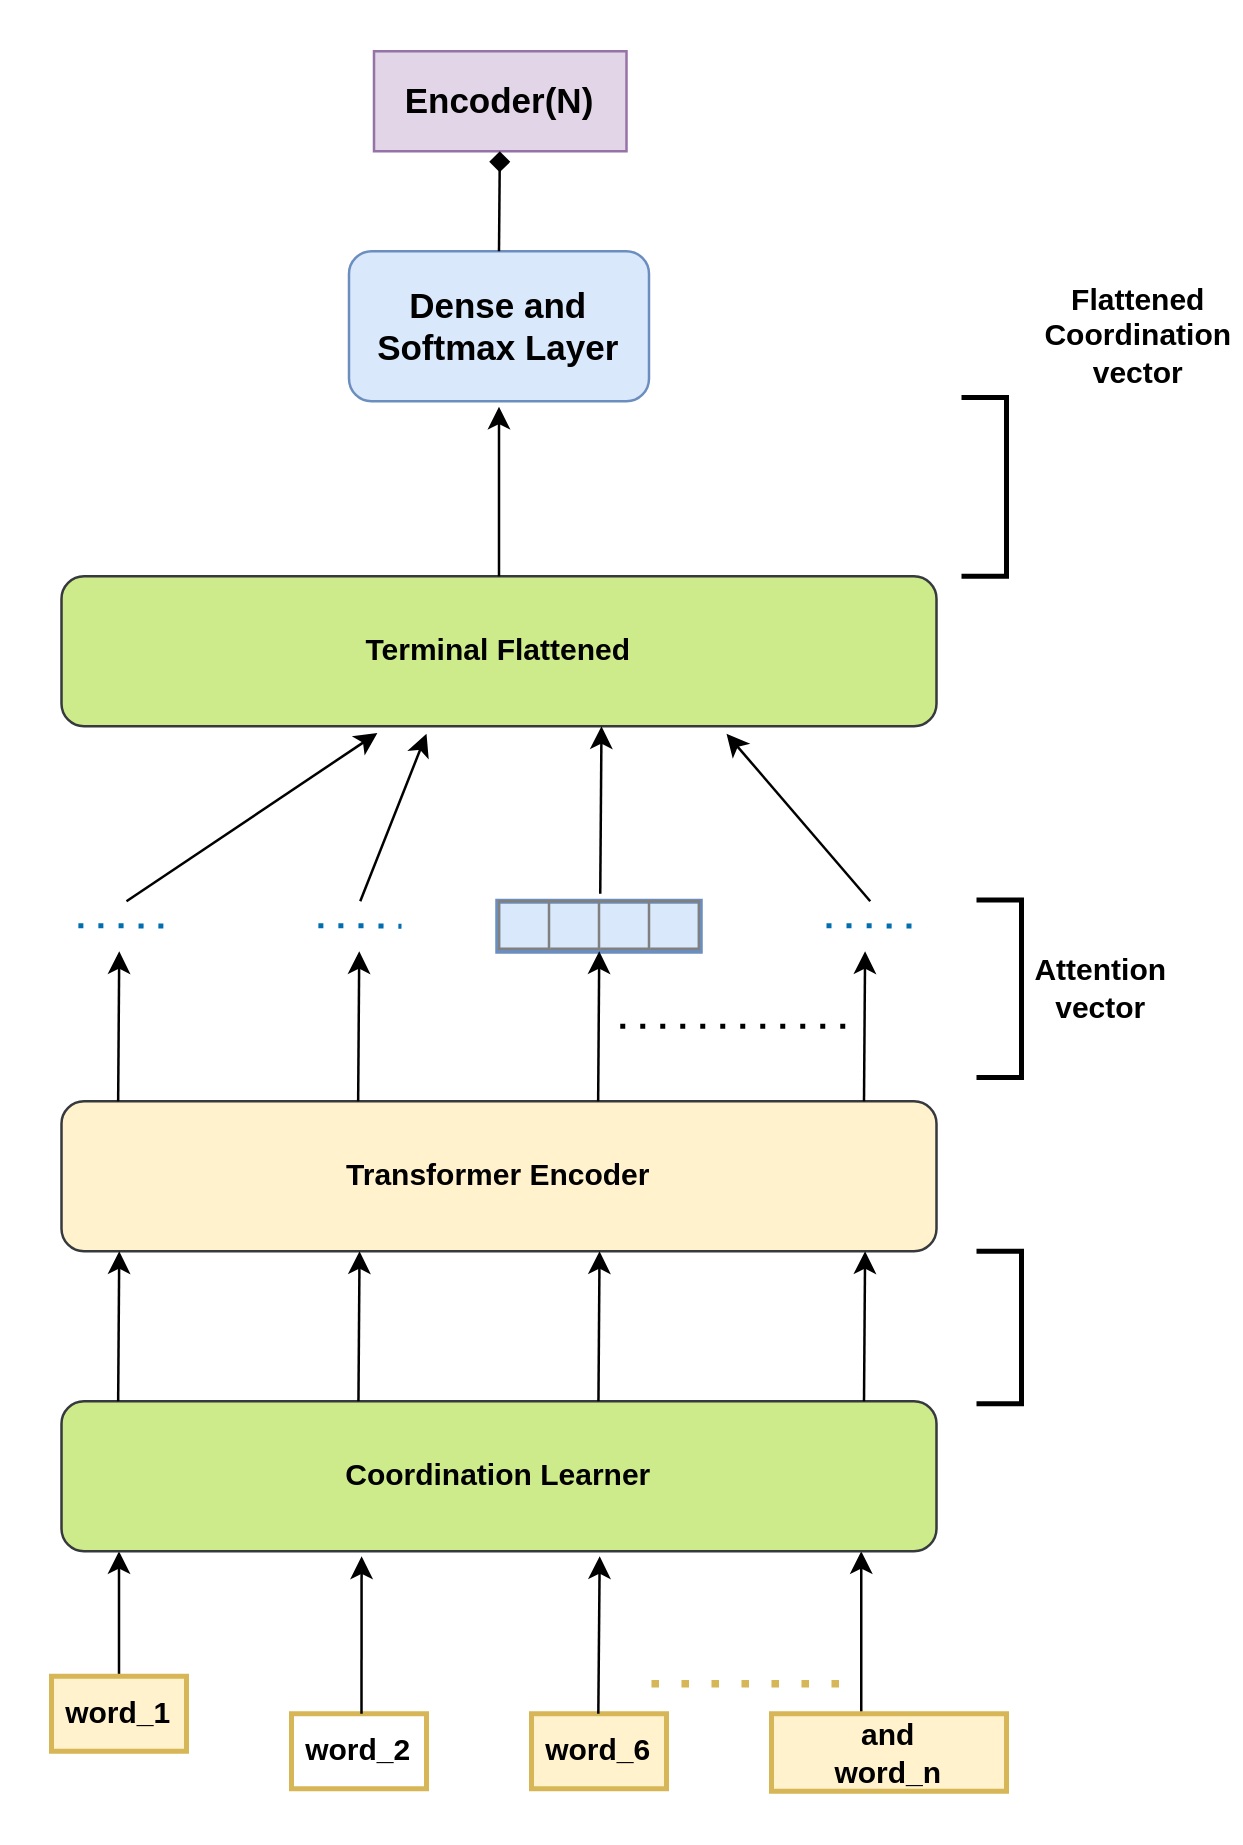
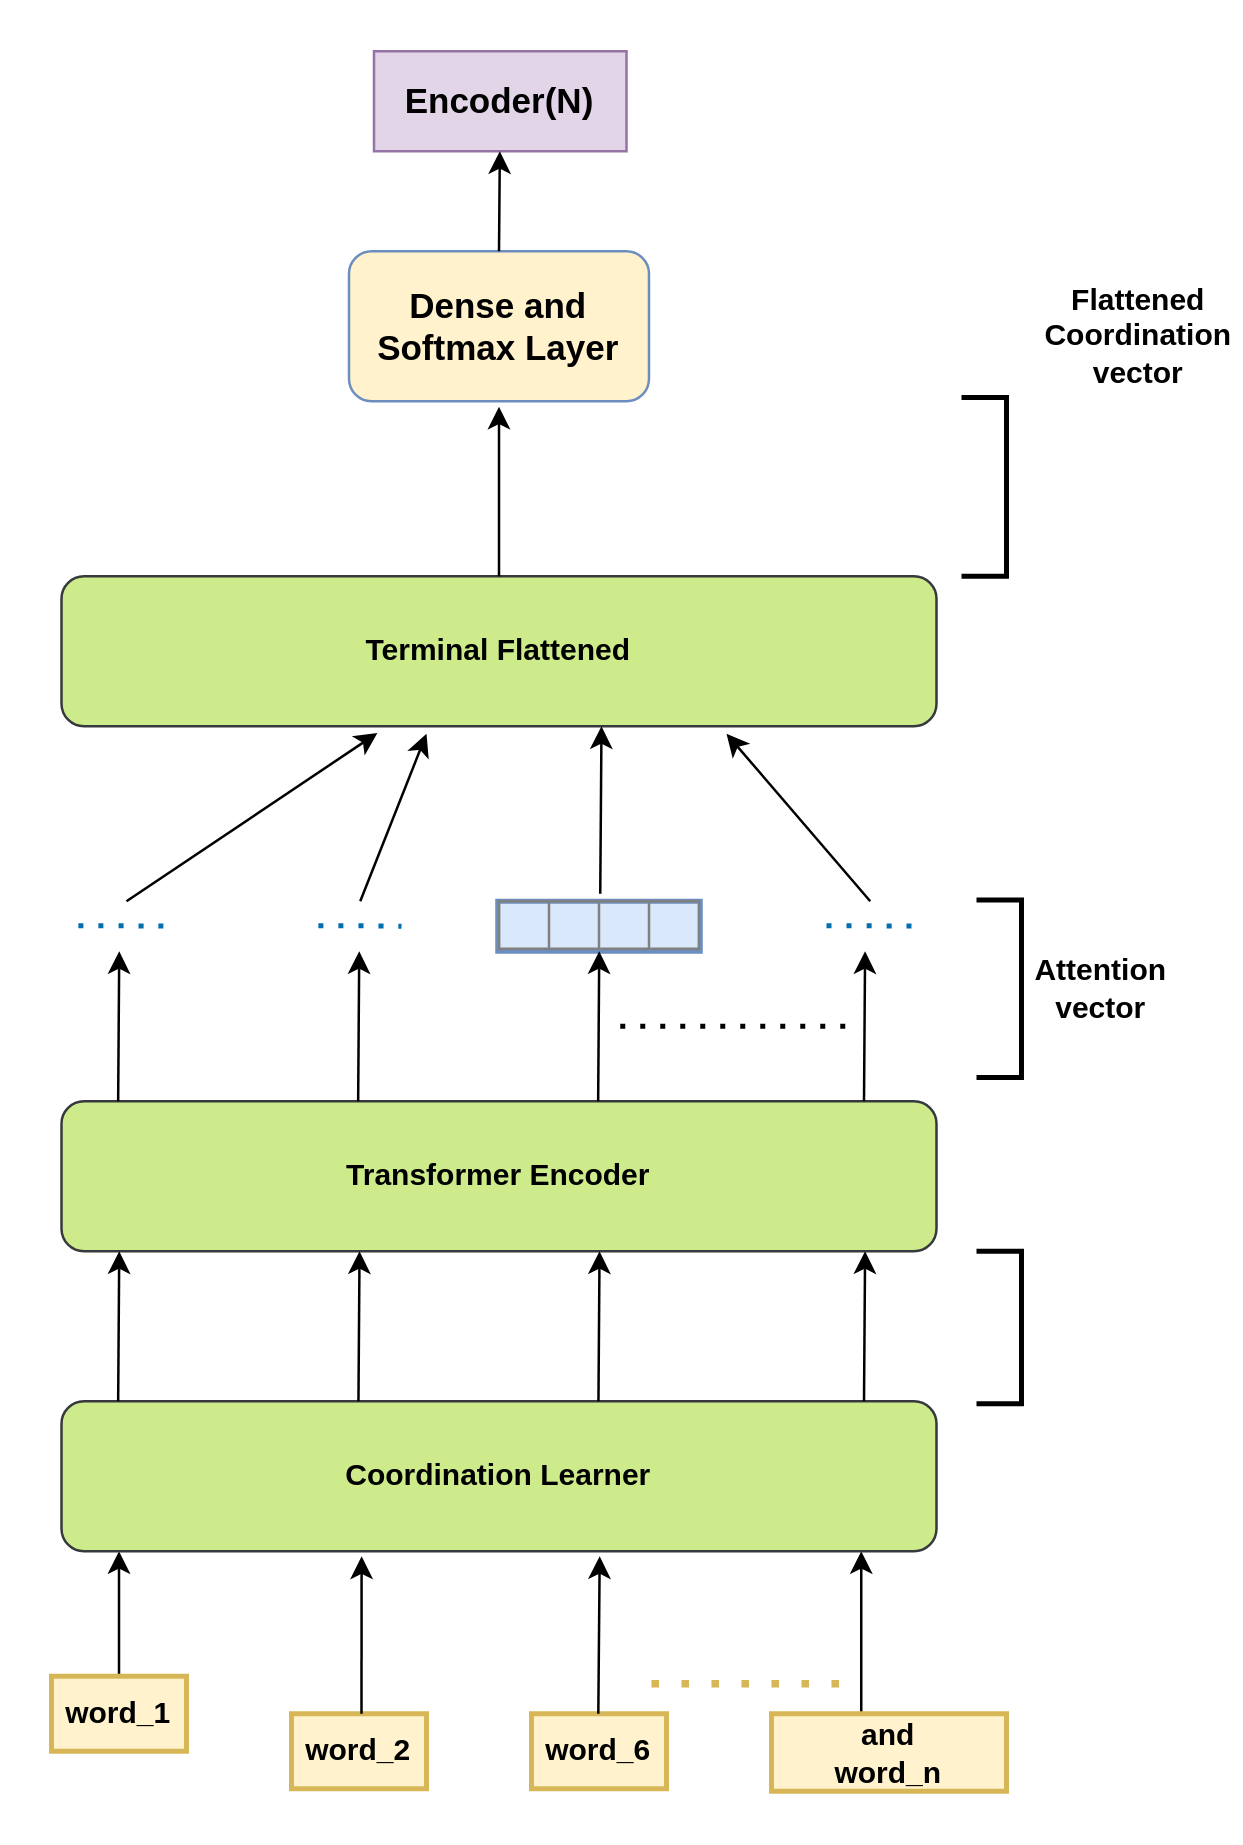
- <mxCell id="33" value="" style="endArrow=diamond;html=1;exitX=0.5;exitY=0;exitDx=0;exitDy=0;" edge="1" parent="1" source="31" target="32"><mxGeometry width="50" height="50" relative="1" as="geometry"><mxPoint x="-193.5" y="80" as="sourcePoint" /><mxPoint x="181.5" y="30" as="targetPoint" /><Array as="points" /></mxGeometry></mxCell>
+ <mxCell id="33" value="" style="endArrow=classic;html=1;exitX=0.5;exitY=0;exitDx=0;exitDy=0;" edge="1" parent="1" source="31" target="32"><mxGeometry width="50" height="50" relative="1" as="geometry"><mxPoint x="-193.5" y="80" as="sourcePoint" /><mxPoint x="181.5" y="30" as="targetPoint" /><Array as="points" /></mxGeometry></mxCell>
- <mxCell id="31" value="&lt;b&gt;&lt;font style=&quot;font-size: 14px&quot;&gt;Dense and &lt;br&gt;Softmax Layer&lt;/font&gt;&lt;/b&gt;" style="rounded=1;whiteSpace=wrap;html=1;fillColor=#dae8fc;strokeColor=#6c8ebf;" vertex="1" parent="1"><mxGeometry x="139" y="100" width="120" height="60" as="geometry" /></mxCell>
+ <mxCell id="31" value="&lt;b&gt;&lt;font style=&quot;font-size: 14px&quot;&gt;Dense and &lt;br&gt;Softmax Layer&lt;/font&gt;&lt;/b&gt;" style="rounded=1;whiteSpace=wrap;html=1;fillColor=#fff2cc;strokeColor=#6c8ebf;" vertex="1" parent="1"><mxGeometry x="139" y="100" width="120" height="60" as="geometry" /></mxCell>
- <mxCell id="12" value="&lt;b&gt;Transformer Encoder&lt;/b&gt;" style="rounded=1;whiteSpace=wrap;html=1;fillColor=#fff2cc;strokeColor=#36393d;" vertex="1" parent="1"><mxGeometry x="24" y="440" width="350" height="60" as="geometry" /></mxCell>
+ <mxCell id="12" value="&lt;b&gt;Transformer Encoder&lt;/b&gt;" style="rounded=1;whiteSpace=wrap;html=1;fillColor=#cdeb8b;strokeColor=#36393d;" vertex="1" parent="1"><mxGeometry x="24" y="440" width="350" height="60" as="geometry" /></mxCell>
- <mxCell id="4" value="&lt;b&gt;word_2&lt;/b&gt;" style="rounded=0;whiteSpace=wrap;html=1;strokeWidth=2;fillColor=#ffffff;strokeColor=#d6b656;" vertex="1" parent="1"><mxGeometry x="116" y="685" width="54" height="30" as="geometry" /></mxCell>
+ <mxCell id="4" value="&lt;b&gt;word_2&lt;/b&gt;" style="rounded=0;whiteSpace=wrap;html=1;strokeWidth=2;fillColor=#fff2cc;strokeColor=#d6b656;" vertex="1" parent="1"><mxGeometry x="116" y="685" width="54" height="30" as="geometry" /></mxCell>
